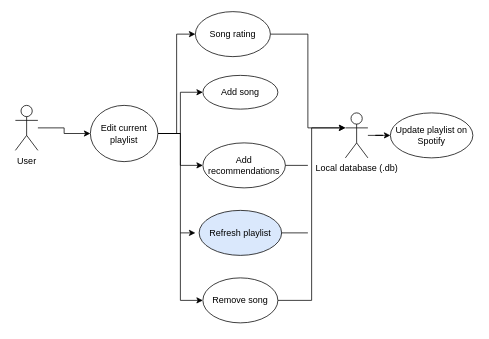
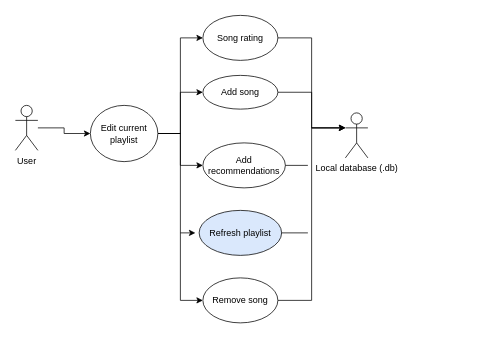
- <mxCell id="10" value="Song rating" style="ellipse;whiteSpace=wrap;html=1;" parent="1" vertex="1"><mxGeometry x="260" y="15" width="100" height="60" as="geometry" /></mxCell>
+ <mxCell id="10" value="Song rating" style="ellipse;whiteSpace=wrap;html=1;" parent="1" vertex="1"><mxGeometry x="270" y="20" width="100" height="60" as="geometry" /></mxCell>
+ <mxCell id="11" style="edgeStyle=orthogonalEdgeStyle;rounded=0;orthogonalLoop=1;jettySize=auto;html=1;exitX=1;exitY=0.5;exitDx=0;exitDy=0;entryX=0;entryY=0.333;entryDx=0;entryDy=0;entryPerimeter=0;" parent="1" source="12" target="18" edge="1"><mxGeometry relative="1" as="geometry" /></mxCell>
- <mxCell id="17" style="edgeStyle=orthogonalEdgeStyle;rounded=0;orthogonalLoop=1;jettySize=auto;html=1;entryX=0;entryY=0.5;entryDx=0;entryDy=0;" parent="1" source="18" target="16" edge="1"><mxGeometry relative="1" as="geometry" /></mxCell>
- <mxCell id="16" value="Update playlist on Spotify" style="ellipse;whiteSpace=wrap;html=1;" parent="1" vertex="1"><mxGeometry x="520" y="150" width="110" height="60" as="geometry" /></mxCell>
